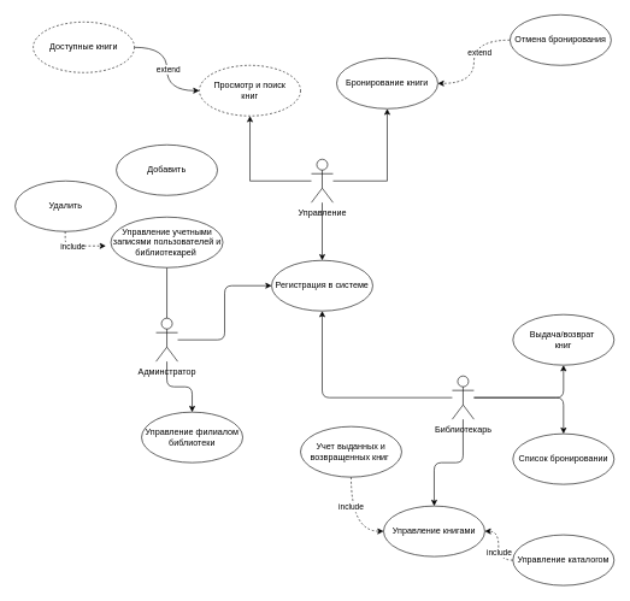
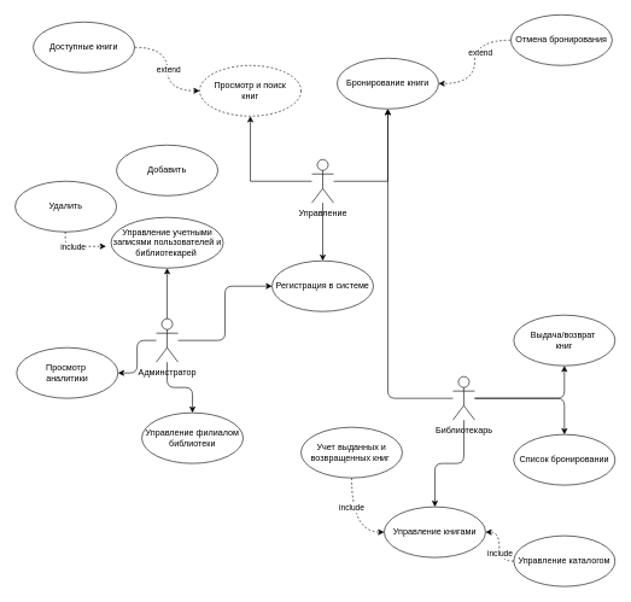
- <mxCell id="33" value="Доступные книги" style="ellipse;whiteSpace=wrap;html=1;rounded=1;dashed=1;" vertex="1" parent="1"><mxGeometry x="45" y="30" width="140" height="70" as="geometry" /></mxCell>
+ <mxCell id="33" value="Доступные книги" style="ellipse;whiteSpace=wrap;html=1;rounded=1;" vertex="1" parent="1"><mxGeometry x="45" y="30" width="140" height="70" as="geometry" /></mxCell>
- <mxCell id="31" style="edgeStyle=orthogonalEdgeStyle;rounded=0;orthogonalLoop=1;jettySize=auto;html=1;entryX=0;entryY=0.5;entryDx=0;entryDy=0;curved=1;dashed=0;" edge="1" parent="1" source="33" target="17"><mxGeometry relative="1" as="geometry" /></mxCell>
+ <mxCell id="31" style="edgeStyle=orthogonalEdgeStyle;rounded=0;orthogonalLoop=1;jettySize=auto;html=1;entryX=0;entryY=0.5;entryDx=0;entryDy=0;curved=1;dashed=1;" edge="1" parent="1" source="33" target="17"><mxGeometry relative="1" as="geometry" /></mxCell>
- <mxCell id="13" style="edgeStyle=orthogonalEdgeStyle;rounded=1;orthogonalLoop=1;jettySize=auto;html=1;entryX=0.5;entryY=1;entryDx=0;entryDy=0;endArrow=none;" edge="1" parent="1" source="15" target="28"><mxGeometry relative="1" as="geometry" /></mxCell>
+ <mxCell id="13" style="edgeStyle=orthogonalEdgeStyle;rounded=1;orthogonalLoop=1;jettySize=auto;html=1;entryX=0.5;entryY=1;entryDx=0;entryDy=0;" edge="1" parent="1" source="15" target="28"><mxGeometry relative="1" as="geometry" /></mxCell>
+ <mxCell id="12" style="edgeStyle=orthogonalEdgeStyle;rounded=1;orthogonalLoop=1;jettySize=auto;html=1;entryX=1;entryY=0.5;entryDx=0;entryDy=0;" edge="1" parent="1" source="15" target="30"><mxGeometry relative="1" as="geometry" /></mxCell>
- <mxCell id="9" style="edgeStyle=orthogonalEdgeStyle;rounded=1;orthogonalLoop=1;jettySize=auto;html=1;entryX=0.5;entryY=1;entryDx=0;entryDy=0;" edge="1" parent="1" source="10" target="16"><mxGeometry relative="1" as="geometry" /></mxCell>
+ <mxCell id="9" style="edgeStyle=orthogonalEdgeStyle;rounded=1;orthogonalLoop=1;jettySize=auto;html=1;" edge="1" parent="1" source="10" target="18"><mxGeometry relative="1" as="geometry" /></mxCell>
+ <mxCell id="30" value="Просмотр&amp;nbsp;&lt;div&gt;аналитики&lt;/div&gt;" style="ellipse;whiteSpace=wrap;html=1;rounded=1;" vertex="1" parent="1"><mxGeometry x="22" y="480" width="140" height="70" as="geometry" /></mxCell>
